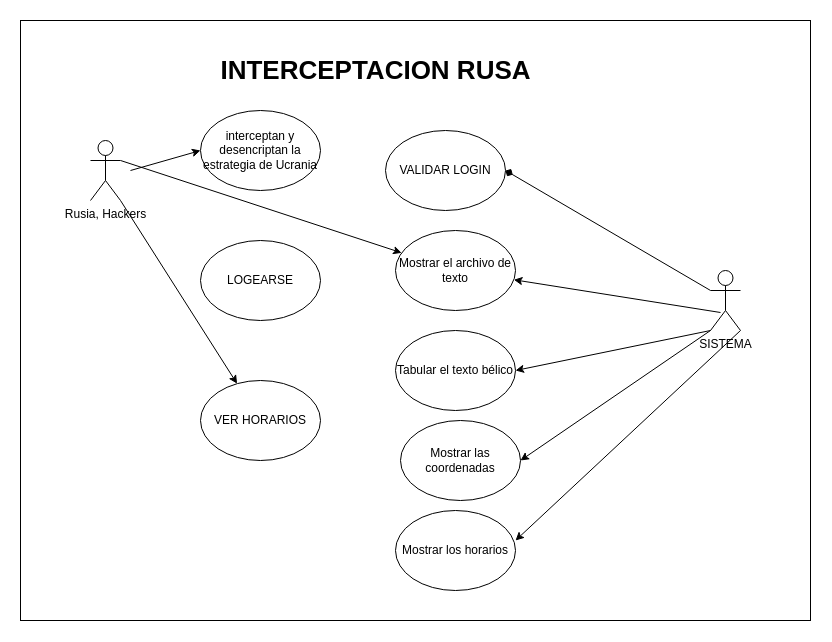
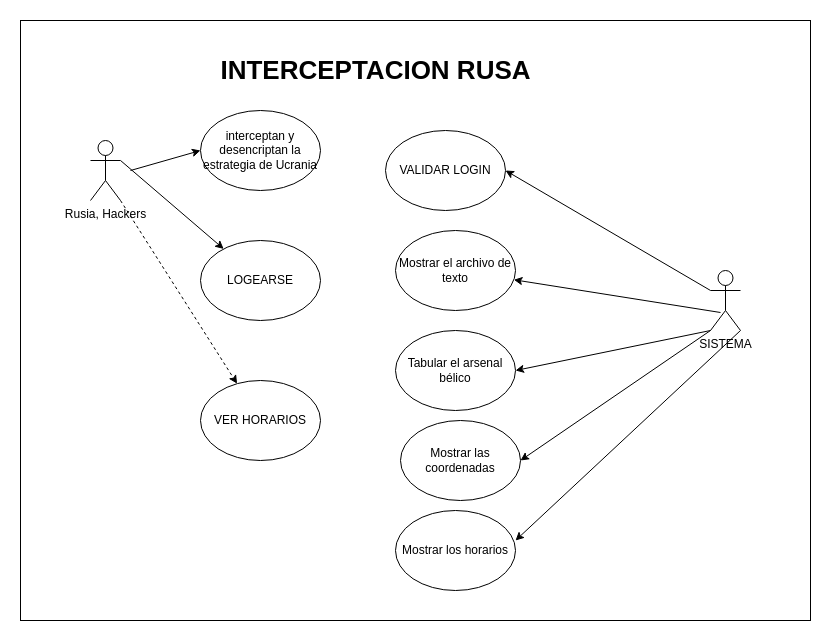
- <mxCell id="13" value="" style="endArrow=diamond;html=1;entryX=1;entryY=0.5;entryDx=0;entryDy=0;exitX=0;exitY=0.333;exitDx=0;exitDy=0;exitPerimeter=0;" edge="1" parent="1" source="8" target="4"><mxGeometry width="50" height="50" relative="1" as="geometry"><mxPoint x="670" y="270" as="sourcePoint" /><mxPoint x="720" y="220" as="targetPoint" /></mxGeometry></mxCell>
+ <mxCell id="13" value="" style="endArrow=classic;html=1;entryX=1;entryY=0.5;entryDx=0;entryDy=0;exitX=0;exitY=0.333;exitDx=0;exitDy=0;exitPerimeter=0;" edge="1" parent="1" source="8" target="4"><mxGeometry width="50" height="50" relative="1" as="geometry"><mxPoint x="670" y="270" as="sourcePoint" /><mxPoint x="720" y="220" as="targetPoint" /></mxGeometry></mxCell>
- <mxCell id="5" style="edgeStyle=none;html=1;exitX=1;exitY=0.333;exitDx=0;exitDy=0;exitPerimeter=0;" edge="1" parent="1" source="7" target="9"><mxGeometry relative="1" as="geometry" /></mxCell>
+ <mxCell id="5" style="edgeStyle=none;html=1;exitX=1;exitY=0.333;exitDx=0;exitDy=0;exitPerimeter=0;" edge="1" parent="1" source="7" target="3"><mxGeometry relative="1" as="geometry" /></mxCell>
- <mxCell id="6" style="edgeStyle=none;html=1;exitX=1;exitY=1;exitDx=0;exitDy=0;exitPerimeter=0;" edge="1" parent="1" source="7" target="18"><mxGeometry relative="1" as="geometry" /></mxCell>
+ <mxCell id="6" style="edgeStyle=none;html=1;exitX=1;exitY=1;exitDx=0;exitDy=0;exitPerimeter=0;dashed=1;" edge="1" parent="1" source="7" target="18"><mxGeometry relative="1" as="geometry" /></mxCell>
- <mxCell id="10" value="Tabular el texto bélico" style="ellipse;whiteSpace=wrap;html=1;" vertex="1" parent="1"><mxGeometry x="395" y="330" width="120" height="80" as="geometry" /></mxCell>
+ <mxCell id="10" value="Tabular el arsenal bélico" style="ellipse;whiteSpace=wrap;html=1;" vertex="1" parent="1"><mxGeometry x="395" y="330" width="120" height="80" as="geometry" /></mxCell>
